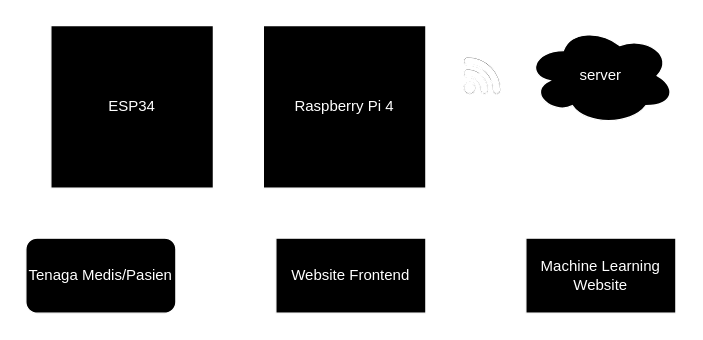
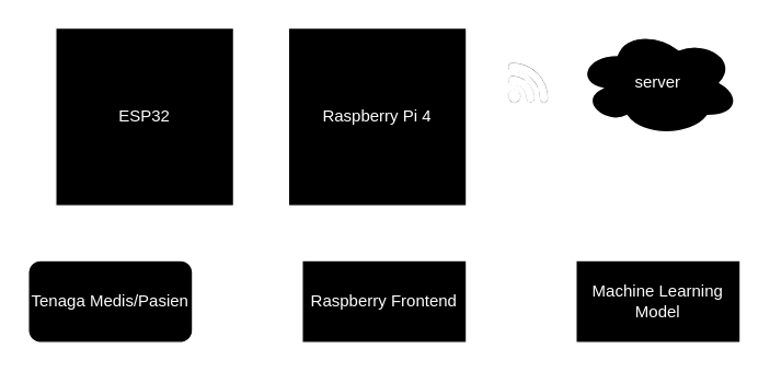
- <mxCell id="3" value="&lt;font color=&quot;#ffffff&quot;&gt;ESP34&lt;/font&gt;" style="whiteSpace=wrap;html=1;aspect=fixed;fillColor=#000000;strokeColor=#FFFFFF;" vertex="1" parent="1"><mxGeometry x="40" y="20" width="130" height="130" as="geometry" /></mxCell>
+ <mxCell id="3" value="&lt;font color=&quot;#ffffff&quot;&gt;ESP32&lt;/font&gt;" style="whiteSpace=wrap;html=1;aspect=fixed;fillColor=#000000;strokeColor=#FFFFFF;" vertex="1" parent="1"><mxGeometry x="40" y="20" width="130" height="130" as="geometry" /></mxCell>
- <mxCell id="12" value="&lt;font color=&quot;#ffffff&quot;&gt;Website Frontend &lt;/font&gt;" style="whiteSpace=wrap;html=1;fillColor=#000000;strokeColor=#FFFFFF;" vertex="1" parent="1"><mxGeometry x="220" y="190" width="120" height="60" as="geometry" /></mxCell>
+ <mxCell id="12" value="&lt;font color=&quot;#ffffff&quot;&gt;Raspberry Frontend &lt;/font&gt;" style="whiteSpace=wrap;html=1;fillColor=#000000;strokeColor=#FFFFFF;" vertex="1" parent="1"><mxGeometry x="220" y="190" width="120" height="60" as="geometry" /></mxCell>
- <mxCell id="10" value="&lt;font color=&quot;#ffffff&quot;&gt;Machine Learning Website&lt;/font&gt;" style="whiteSpace=wrap;html=1;fillColor=#000000;strokeColor=#FFFFFF;" vertex="1" parent="1"><mxGeometry x="420" y="190" width="120" height="60" as="geometry" /></mxCell>
+ <mxCell id="10" value="&lt;font color=&quot;#ffffff&quot;&gt;Machine Learning Model&lt;/font&gt;" style="whiteSpace=wrap;html=1;fillColor=#000000;strokeColor=#FFFFFF;" vertex="1" parent="1"><mxGeometry x="420" y="190" width="120" height="60" as="geometry" /></mxCell>
